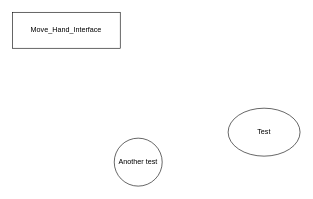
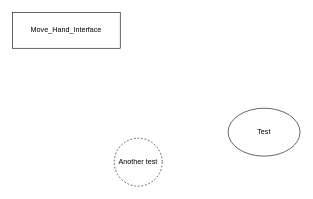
- <mxCell id="3" value="Another test" style="ellipse;whiteSpace=wrap;html=1;aspect=fixed;" parent="1" vertex="1"><mxGeometry x="190" y="230" width="80" height="80" as="geometry" /></mxCell>
+ <mxCell id="3" value="Another test" style="ellipse;whiteSpace=wrap;html=1;aspect=fixed;dashed=1;" parent="1" vertex="1"><mxGeometry x="190" y="230" width="80" height="80" as="geometry" /></mxCell>
